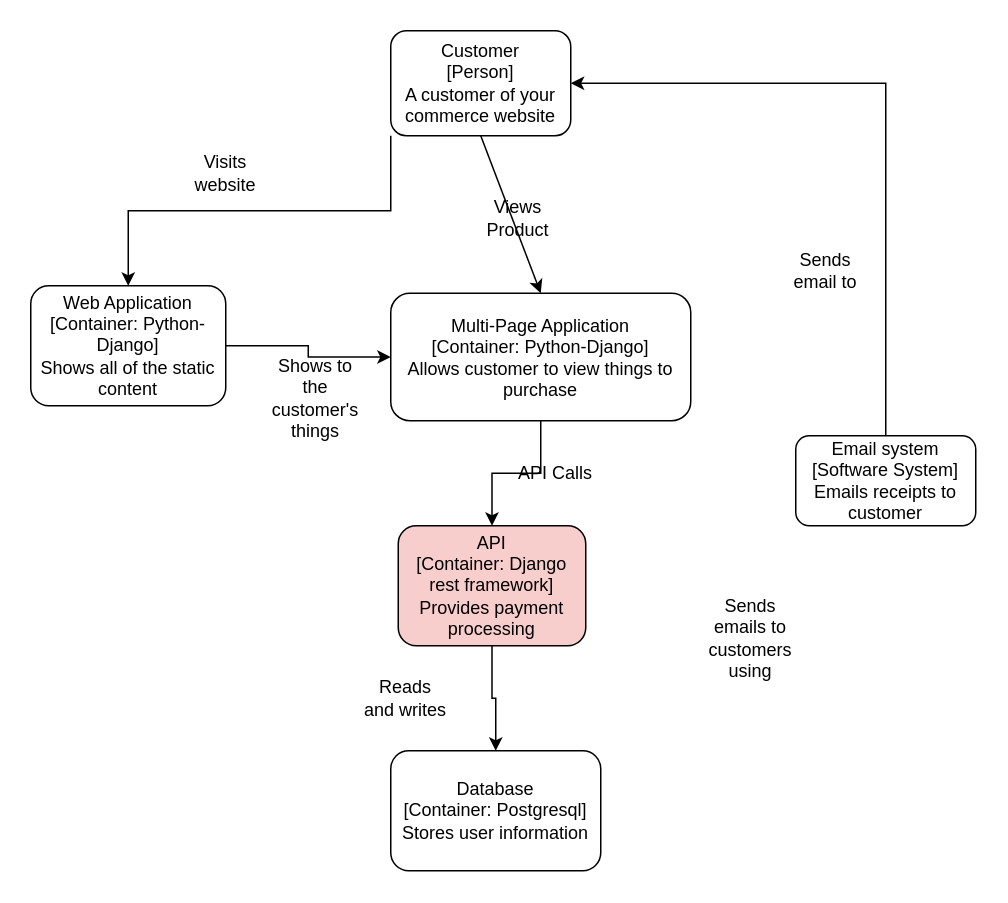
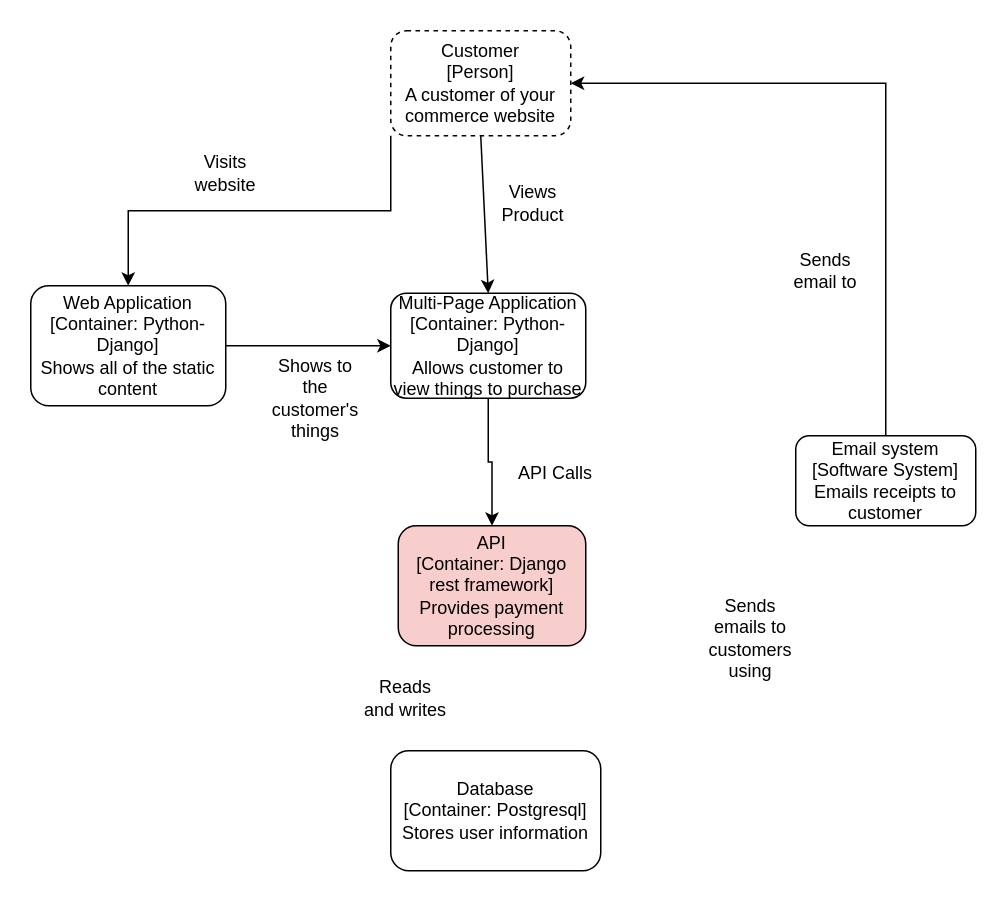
- <mxCell id="3" value="Customer&lt;div&gt;[Person]&lt;/div&gt;&lt;div&gt;A customer of your commerce website&lt;/div&gt;" style="rounded=1;whiteSpace=wrap;html=1;" vertex="1" parent="1"><mxGeometry x="260" y="20" width="120" height="70" as="geometry" /></mxCell>
+ <mxCell id="3" value="Customer&lt;div&gt;[Person]&lt;/div&gt;&lt;div&gt;A customer of your commerce website&lt;/div&gt;" style="rounded=1;whiteSpace=wrap;html=1;dashed=1;" vertex="1" parent="1"><mxGeometry x="260" y="20" width="120" height="70" as="geometry" /></mxCell>
- <mxCell id="12" value="Views Product" style="text;html=1;align=center;verticalAlign=middle;whiteSpace=wrap;rounded=0;" vertex="1" parent="1"><mxGeometry x="315" y="120" width="60" height="50" as="geometry" /></mxCell>
+ <mxCell id="12" value="Views Product" style="text;html=1;align=center;verticalAlign=middle;whiteSpace=wrap;rounded=0;" vertex="1" parent="1"><mxGeometry x="325" y="110" width="60" height="50" as="geometry" /></mxCell>
- <mxCell id="8" value="Multi-Page Application&lt;div&gt;[Container: Python-Django]&lt;/div&gt;&lt;div&gt;Allows customer to view things to purchase&lt;/div&gt;" style="rounded=1;whiteSpace=wrap;html=1;" vertex="1" parent="1"><mxGeometry x="260" y="195" width="200" height="85" as="geometry" /></mxCell>
+ <mxCell id="8" value="Multi-Page Application&lt;div&gt;[Container: Python-Django]&lt;/div&gt;&lt;div&gt;Allows customer to view things to purchase&lt;/div&gt;" style="rounded=1;whiteSpace=wrap;html=1;" vertex="1" parent="1"><mxGeometry x="260" y="195" width="130" height="70" as="geometry" /></mxCell>
- <mxCell id="13" style="edgeStyle=orthogonalEdgeStyle;rounded=0;orthogonalLoop=1;jettySize=auto;html=1;entryX=0.5;entryY=0;entryDx=0;entryDy=0;" edge="1" parent="1" source="14" target="15"><mxGeometry relative="1" as="geometry"><mxPoint x="327.5" y="450" as="targetPoint" /></mxGeometry></mxCell>
